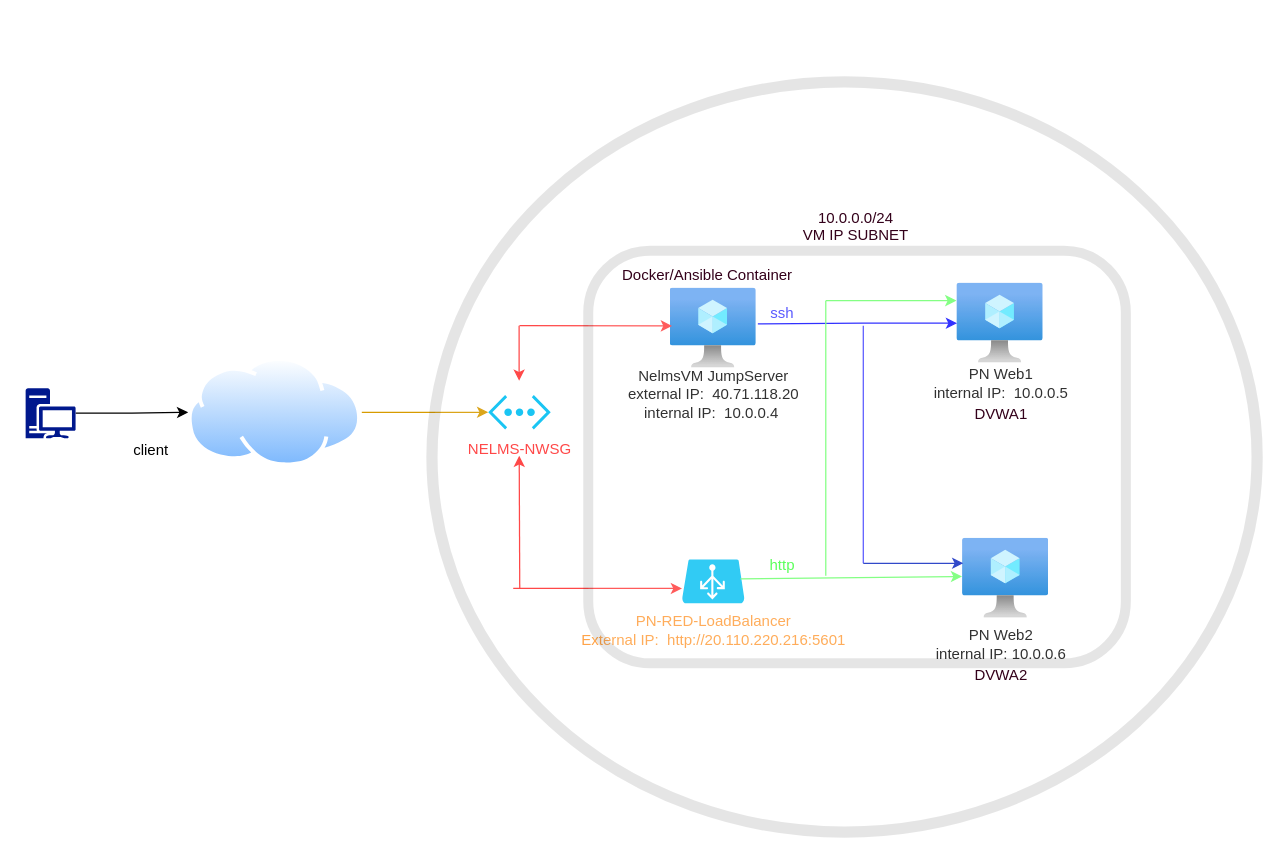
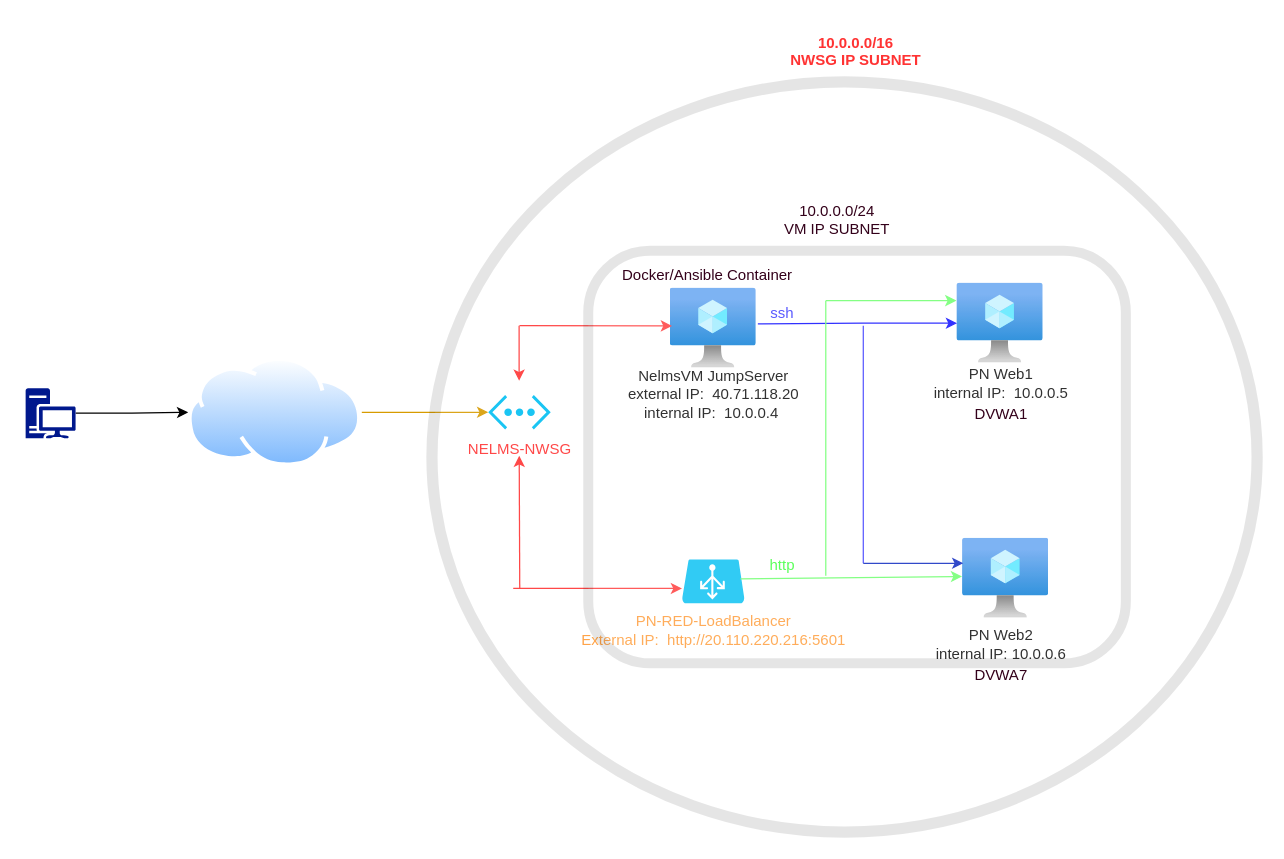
+ <mxCell id="32" value="&lt;div style=&quot;text-align: center&quot;&gt;&lt;b&gt;&lt;font color=&quot;#ff3333&quot;&gt;10.0.0.0/16&lt;/font&gt;&lt;/b&gt;&lt;/div&gt;&lt;b&gt;&lt;div style=&quot;text-align: center&quot;&gt;&lt;b&gt;&lt;font color=&quot;#ff3333&quot;&gt;NWSG IP SUBNET&lt;/font&gt;&lt;/b&gt;&lt;/div&gt;&lt;/b&gt;" style="text;whiteSpace=wrap;html=1;fontColor=#33001A;" parent="1" vertex="1"><mxGeometry x="630" y="20" width="150" height="30" as="geometry" /></mxCell>
- <mxCell id="33" value="&lt;div style=&quot;text-align: center&quot;&gt;&lt;span&gt;10.0.0.0/24&lt;/span&gt;&lt;/div&gt;&lt;div style=&quot;text-align: center&quot;&gt;&lt;span&gt;VM IP SUBNET&lt;/span&gt;&lt;/div&gt;" style="text;whiteSpace=wrap;html=1;fontColor=#33001A;" parent="1" vertex="1"><mxGeometry x="640" y="160" width="90" height="30" as="geometry" /></mxCell>
+ <mxCell id="33" value="&lt;div style=&quot;text-align: center&quot;&gt;&lt;span&gt;10.0.0.0/24&lt;/span&gt;&lt;/div&gt;&lt;div style=&quot;text-align: center&quot;&gt;&lt;span&gt;VM IP SUBNET&lt;/span&gt;&lt;/div&gt;" style="text;whiteSpace=wrap;html=1;fontColor=#33001A;" parent="1" vertex="1"><mxGeometry x="625" y="155" width="90" height="30" as="geometry" /></mxCell>
- <mxCell id="10" value="client" style="text;html=1;align=center;verticalAlign=middle;resizable=0;points=[];autosize=1;strokeColor=none;fillColor=none;" parent="1" vertex="1"><mxGeometry x="100" y="350" width="40" height="20" as="geometry" /></mxCell>
- <mxCell id="35" value="&lt;font color=&quot;#33001a&quot;&gt;DVWA2&lt;/font&gt;" style="text;html=1;align=center;verticalAlign=middle;resizable=0;points=[];autosize=1;strokeColor=none;fillColor=none;fontColor=#FF3333;" parent="1" vertex="1"><mxGeometry x="769.5" y="530" width="60" height="20" as="geometry" /></mxCell>
+ <mxCell id="35" value="&lt;font color=&quot;#33001a&quot;&gt;DVWA7&lt;/font&gt;" style="text;html=1;align=center;verticalAlign=middle;resizable=0;points=[];autosize=1;strokeColor=none;fillColor=none;fontColor=#FF3333;" parent="1" vertex="1"><mxGeometry x="769.5" y="530" width="60" height="20" as="geometry" /></mxCell>
